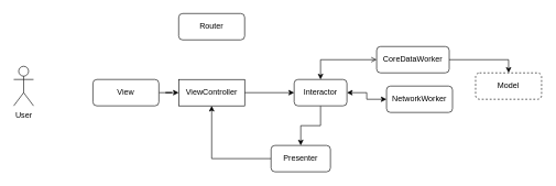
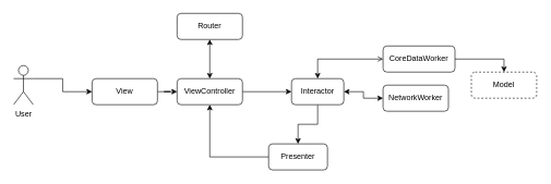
- <mxCell id="14" value="CoreDataWorker" style="rounded=1;whiteSpace=wrap;html=1;" vertex="1" parent="1"><mxGeometry x="570" y="70" width="110" height="40" as="geometry" /></mxCell>
+ <mxCell id="14" value="CoreDataWorker" style="rounded=1;whiteSpace=wrap;html=1;" vertex="1" parent="1"><mxGeometry x="585" y="70" width="110" height="40" as="geometry" /></mxCell>
+ <mxCell id="2" style="edgeStyle=orthogonalEdgeStyle;rounded=0;orthogonalLoop=1;jettySize=auto;html=1;startArrow=classic;startFill=1;" edge="1" parent="1" source="6" target="12"><mxGeometry relative="1" as="geometry" /></mxCell>
+ <mxCell id="17" style="edgeStyle=orthogonalEdgeStyle;rounded=0;orthogonalLoop=1;jettySize=auto;html=1;exitX=1;exitY=0.333;exitDx=0;exitDy=0;exitPerimeter=0;startArrow=none;startFill=0;" edge="1" parent="1" source="18" target="16"><mxGeometry relative="1" as="geometry" /></mxCell>
- <mxCell id="6" value="ViewController&lt;br&gt;" style="whiteSpace=wrap;html=1;rounded=0;" vertex="1" parent="1"><mxGeometry x="270" y="120" width="100" height="40" as="geometry" /></mxCell>
+ <mxCell id="6" value="ViewController&lt;br&gt;" style="rounded=1;whiteSpace=wrap;html=1;" vertex="1" parent="1"><mxGeometry x="270" y="120" width="100" height="40" as="geometry" /></mxCell>
